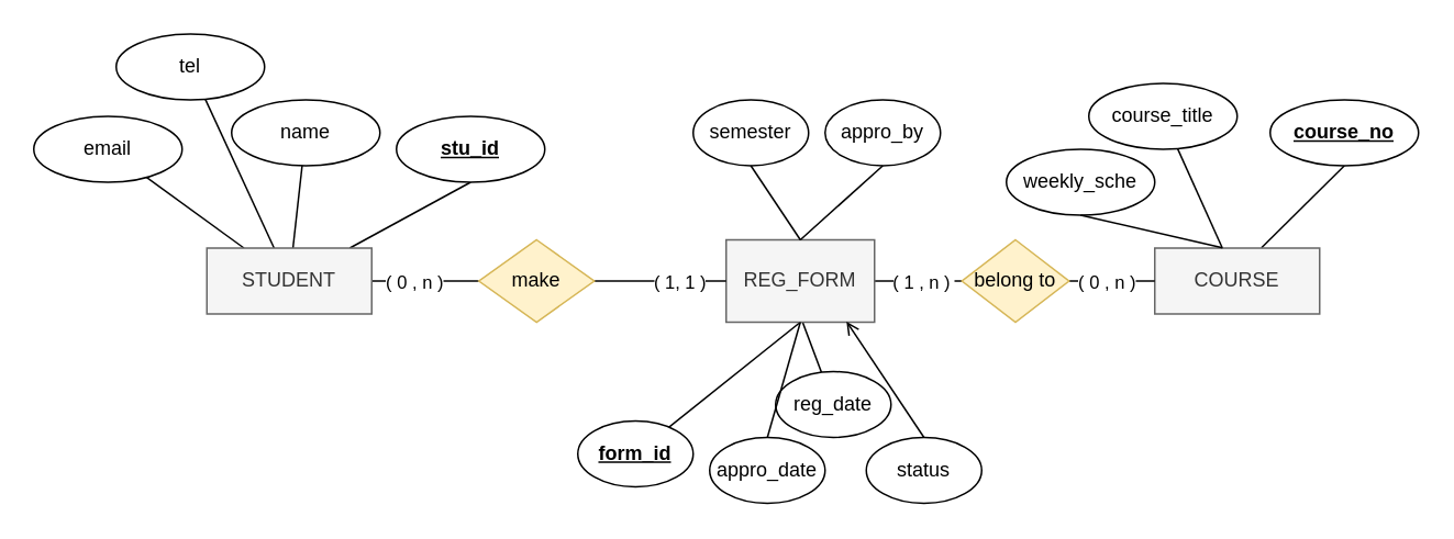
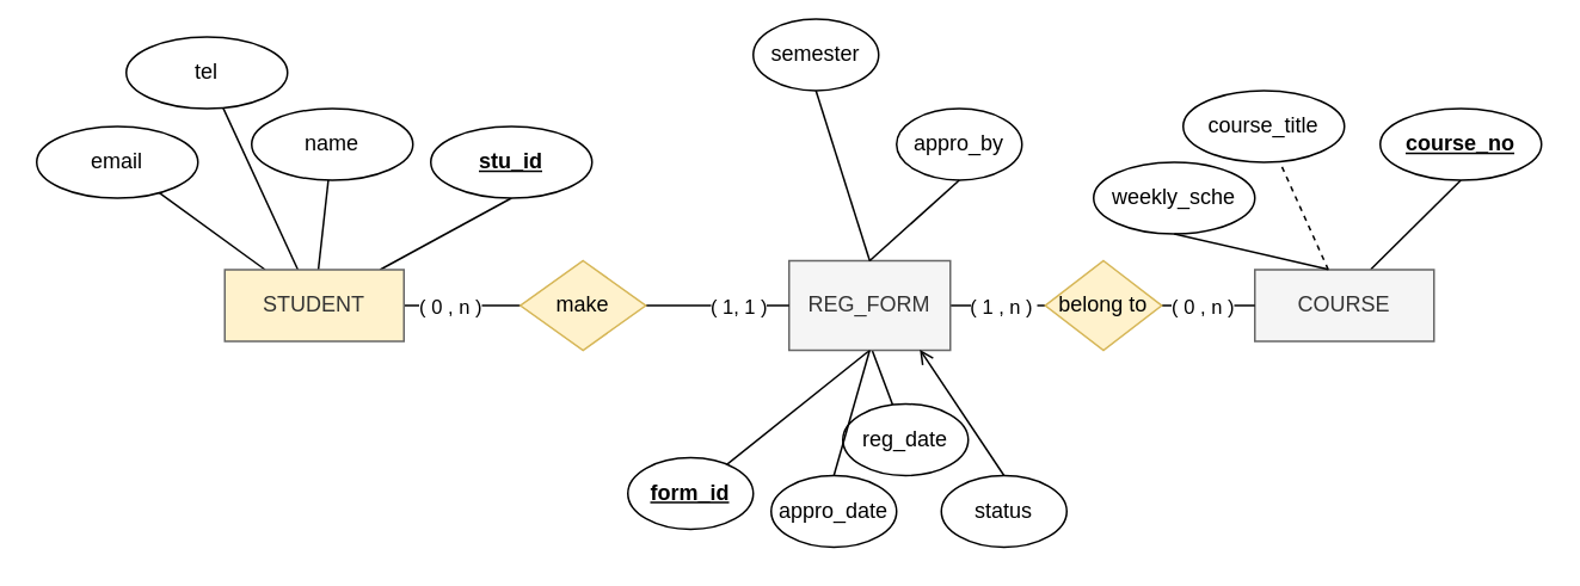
- <mxCell id="37" value="&lt;span&gt;semester&lt;/span&gt;" style="ellipse;whiteSpace=wrap;html=1;fontStyle=0" vertex="1" parent="1"><mxGeometry x="420" y="60" width="70" height="40" as="geometry" /></mxCell>
+ <mxCell id="37" value="&lt;span&gt;semester&lt;/span&gt;" style="ellipse;whiteSpace=wrap;html=1;fontStyle=0" vertex="1" parent="1"><mxGeometry x="420" y="10" width="70" height="40" as="geometry" /></mxCell>
- <mxCell id="13" style="rounded=0;orthogonalLoop=1;jettySize=auto;html=1;endArrow=none;endFill=0;" edge="1" parent="1" source="15" target="16"><mxGeometry relative="1" as="geometry" /></mxCell>
+ <mxCell id="13" style="rounded=0;orthogonalLoop=1;jettySize=auto;html=1;endArrow=none;endFill=0;dashed=1;" edge="1" parent="1" source="15" target="16"><mxGeometry relative="1" as="geometry" /></mxCell>
- <mxCell id="8" value="STUDENT" style="rounded=0;whiteSpace=wrap;html=1;fillColor=#f5f5f5;fontColor=#333333;strokeColor=#666666;" vertex="1" parent="1"><mxGeometry x="125" y="150" width="100" height="40" as="geometry" /></mxCell>
+ <mxCell id="8" value="STUDENT" style="rounded=0;whiteSpace=wrap;html=1;fillColor=#fff2cc;fontColor=#333333;strokeColor=#666666;" vertex="1" parent="1"><mxGeometry x="125" y="150" width="100" height="40" as="geometry" /></mxCell>
